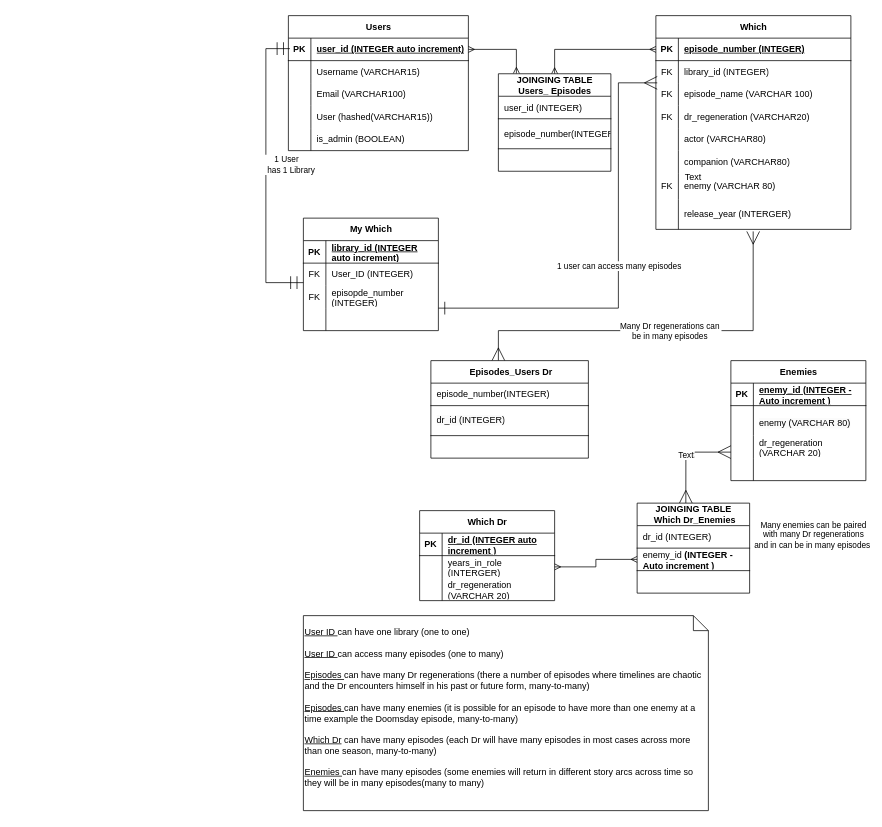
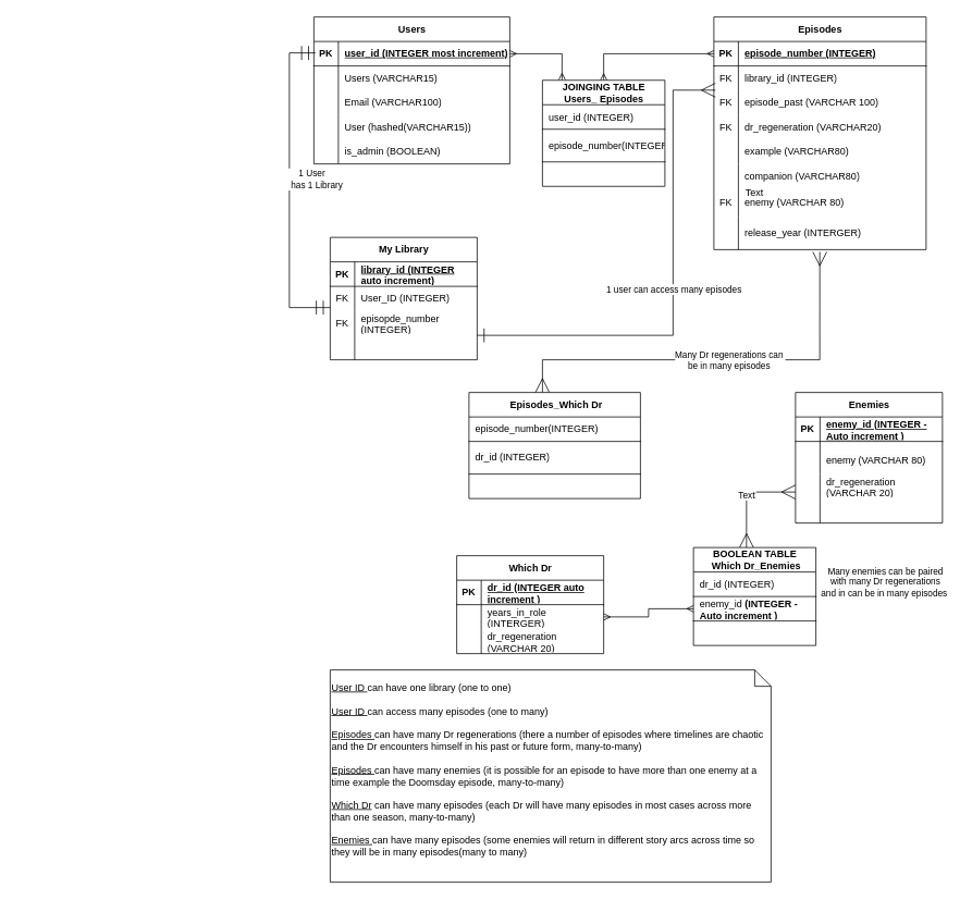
- <mxCell id="12" value="Which" style="shape=table;startSize=30;container=1;collapsible=1;childLayout=tableLayout;fixedRows=1;rowLines=0;fontStyle=1;align=center;resizeLast=1;html=1;" parent="1" vertex="1"><mxGeometry x="874" y="20" width="260" height="285" as="geometry" /></mxCell>
+ <mxCell id="12" value="Episodes" style="shape=table;startSize=30;container=1;collapsible=1;childLayout=tableLayout;fixedRows=1;rowLines=0;fontStyle=1;align=center;resizeLast=1;html=1;" parent="1" vertex="1"><mxGeometry x="874" y="20" width="260" height="285" as="geometry" /></mxCell>
- <mxCell id="40" value="user_id (INTEGER auto increment)" style="shape=partialRectangle;connectable=0;fillColor=none;top=0;left=0;bottom=0;right=0;align=left;spacingLeft=6;fontStyle=5;overflow=hidden;whiteSpace=wrap;html=1;" parent="38" vertex="1"><mxGeometry x="30" width="210" height="30" as="geometry"><mxRectangle width="210" height="30" as="alternateBounds" /></mxGeometry></mxCell>
+ <mxCell id="40" value="user_id (INTEGER most increment)" style="shape=partialRectangle;connectable=0;fillColor=none;top=0;left=0;bottom=0;right=0;align=left;spacingLeft=6;fontStyle=5;overflow=hidden;whiteSpace=wrap;html=1;" parent="38" vertex="1"><mxGeometry x="30" width="210" height="30" as="geometry"><mxRectangle width="210" height="30" as="alternateBounds" /></mxGeometry></mxCell>
- <mxCell id="43" value="Username (VARCHAR15)" style="shape=partialRectangle;connectable=0;fillColor=none;top=0;left=0;bottom=0;right=0;align=left;spacingLeft=6;overflow=hidden;whiteSpace=wrap;html=1;" parent="41" vertex="1"><mxGeometry x="30" width="210" height="30" as="geometry"><mxRectangle width="210" height="30" as="alternateBounds" /></mxGeometry></mxCell>
+ <mxCell id="43" value="Users (VARCHAR15)" style="shape=partialRectangle;connectable=0;fillColor=none;top=0;left=0;bottom=0;right=0;align=left;spacingLeft=6;overflow=hidden;whiteSpace=wrap;html=1;" parent="41" vertex="1"><mxGeometry x="30" width="210" height="30" as="geometry"><mxRectangle width="210" height="30" as="alternateBounds" /></mxGeometry></mxCell>
- <mxCell id="21" value="episode_name (VARCHAR 100)" style="shape=partialRectangle;connectable=0;fillColor=none;top=0;left=0;bottom=0;right=0;align=left;spacingLeft=6;overflow=hidden;whiteSpace=wrap;html=1;" parent="19" vertex="1"><mxGeometry x="30" width="230" height="30" as="geometry"><mxRectangle width="230" height="30" as="alternateBounds" /></mxGeometry></mxCell>
+ <mxCell id="21" value="episode_past (VARCHAR 100)" style="shape=partialRectangle;connectable=0;fillColor=none;top=0;left=0;bottom=0;right=0;align=left;spacingLeft=6;overflow=hidden;whiteSpace=wrap;html=1;" parent="19" vertex="1"><mxGeometry x="30" width="230" height="30" as="geometry"><mxRectangle width="230" height="30" as="alternateBounds" /></mxGeometry></mxCell>
- <mxCell id="27" value="actor (VARCHAR80)" style="shape=partialRectangle;connectable=0;fillColor=none;top=0;left=0;bottom=0;right=0;align=left;spacingLeft=6;overflow=hidden;whiteSpace=wrap;html=1;" parent="25" vertex="1"><mxGeometry x="30" width="230" height="30" as="geometry"><mxRectangle width="230" height="30" as="alternateBounds" /></mxGeometry></mxCell>
+ <mxCell id="27" value="example (VARCHAR80)" style="shape=partialRectangle;connectable=0;fillColor=none;top=0;left=0;bottom=0;right=0;align=left;spacingLeft=6;overflow=hidden;whiteSpace=wrap;html=1;" parent="25" vertex="1"><mxGeometry x="30" width="230" height="30" as="geometry"><mxRectangle width="230" height="30" as="alternateBounds" /></mxGeometry></mxCell>
- <mxCell id="76" value="My Which" style="shape=table;startSize=30;container=1;collapsible=1;childLayout=tableLayout;fixedRows=1;rowLines=0;fontStyle=1;align=center;resizeLast=1;html=1;" parent="1" vertex="1"><mxGeometry x="404" y="290" width="180" height="150" as="geometry" /></mxCell>
+ <mxCell id="76" value="My Library" style="shape=table;startSize=30;container=1;collapsible=1;childLayout=tableLayout;fixedRows=1;rowLines=0;fontStyle=1;align=center;resizeLast=1;html=1;" parent="1" vertex="1"><mxGeometry x="404" y="290" width="180" height="150" as="geometry" /></mxCell>
- <mxCell id="104" value="&lt;div&gt;&amp;nbsp;Episodes_Users Dr&lt;/div&gt;" style="shape=table;startSize=30;container=1;collapsible=1;childLayout=tableLayout;fixedRows=1;rowLines=0;fontStyle=1;align=center;resizeLast=1;html=1;" parent="1" vertex="1"><mxGeometry x="574" y="480" width="210" height="130" as="geometry" /></mxCell>
+ <mxCell id="104" value="&lt;div&gt;&amp;nbsp;Episodes_Which Dr&lt;/div&gt;" style="shape=table;startSize=30;container=1;collapsible=1;childLayout=tableLayout;fixedRows=1;rowLines=0;fontStyle=1;align=center;resizeLast=1;html=1;" parent="1" vertex="1"><mxGeometry x="574" y="480" width="210" height="130" as="geometry" /></mxCell>
- <mxCell id="92" value="JOINGING TABLE&lt;div&gt;&amp;nbsp;Which Dr_Enemies&lt;/div&gt;" style="shape=table;startSize=30;container=1;collapsible=1;childLayout=tableLayout;fixedRows=1;rowLines=0;fontStyle=1;align=center;resizeLast=1;html=1;" parent="1" vertex="1"><mxGeometry x="849" y="670" width="150" height="120" as="geometry" /></mxCell>
+ <mxCell id="92" value="BOOLEAN TABLE&lt;div&gt;&amp;nbsp;Which Dr_Enemies&lt;/div&gt;" style="shape=table;startSize=30;container=1;collapsible=1;childLayout=tableLayout;fixedRows=1;rowLines=0;fontStyle=1;align=center;resizeLast=1;html=1;" parent="1" vertex="1"><mxGeometry x="849" y="670" width="150" height="120" as="geometry" /></mxCell>
